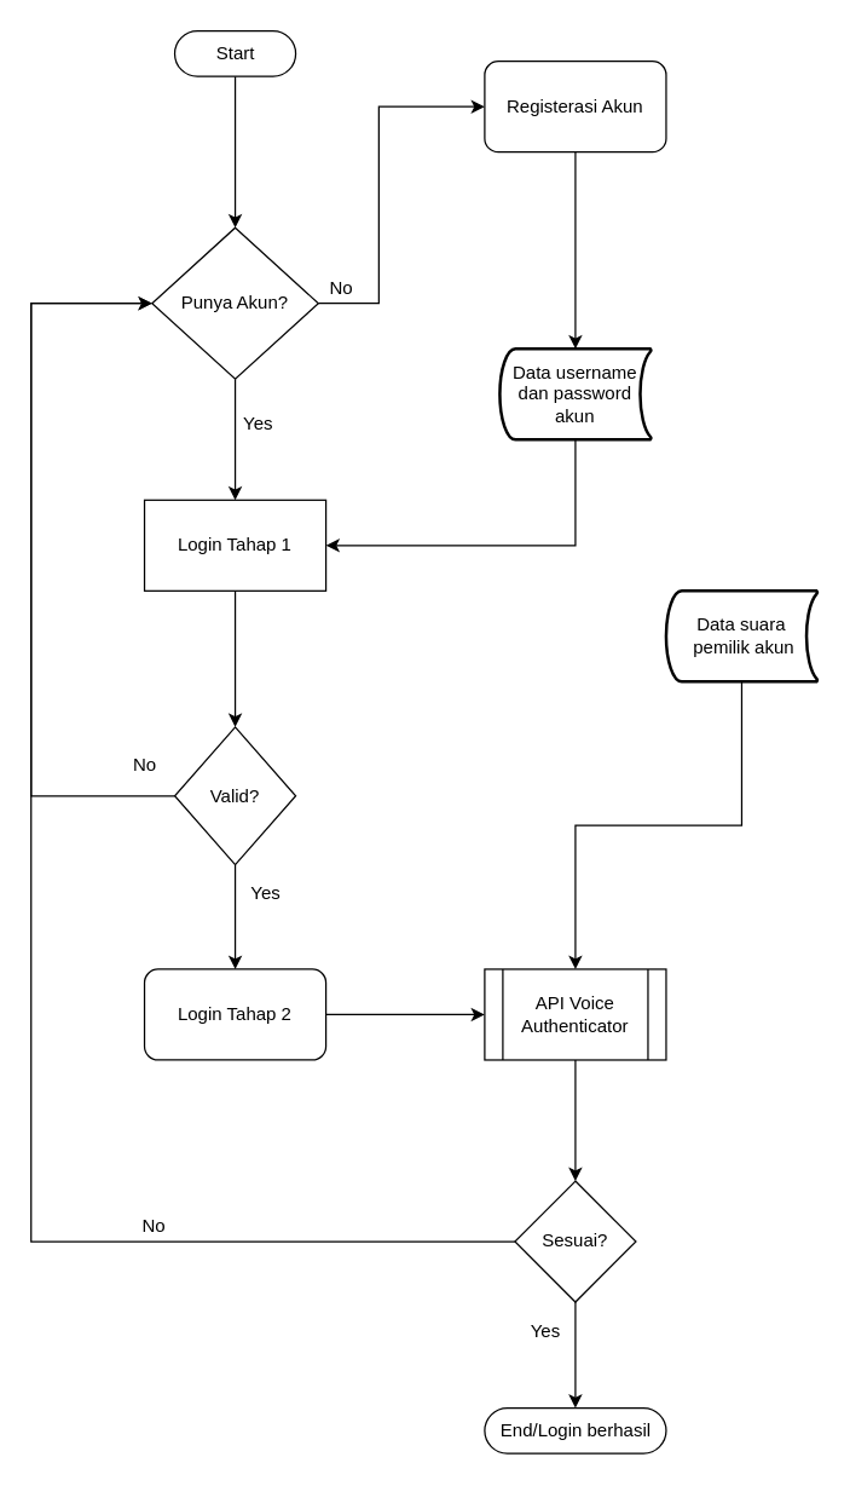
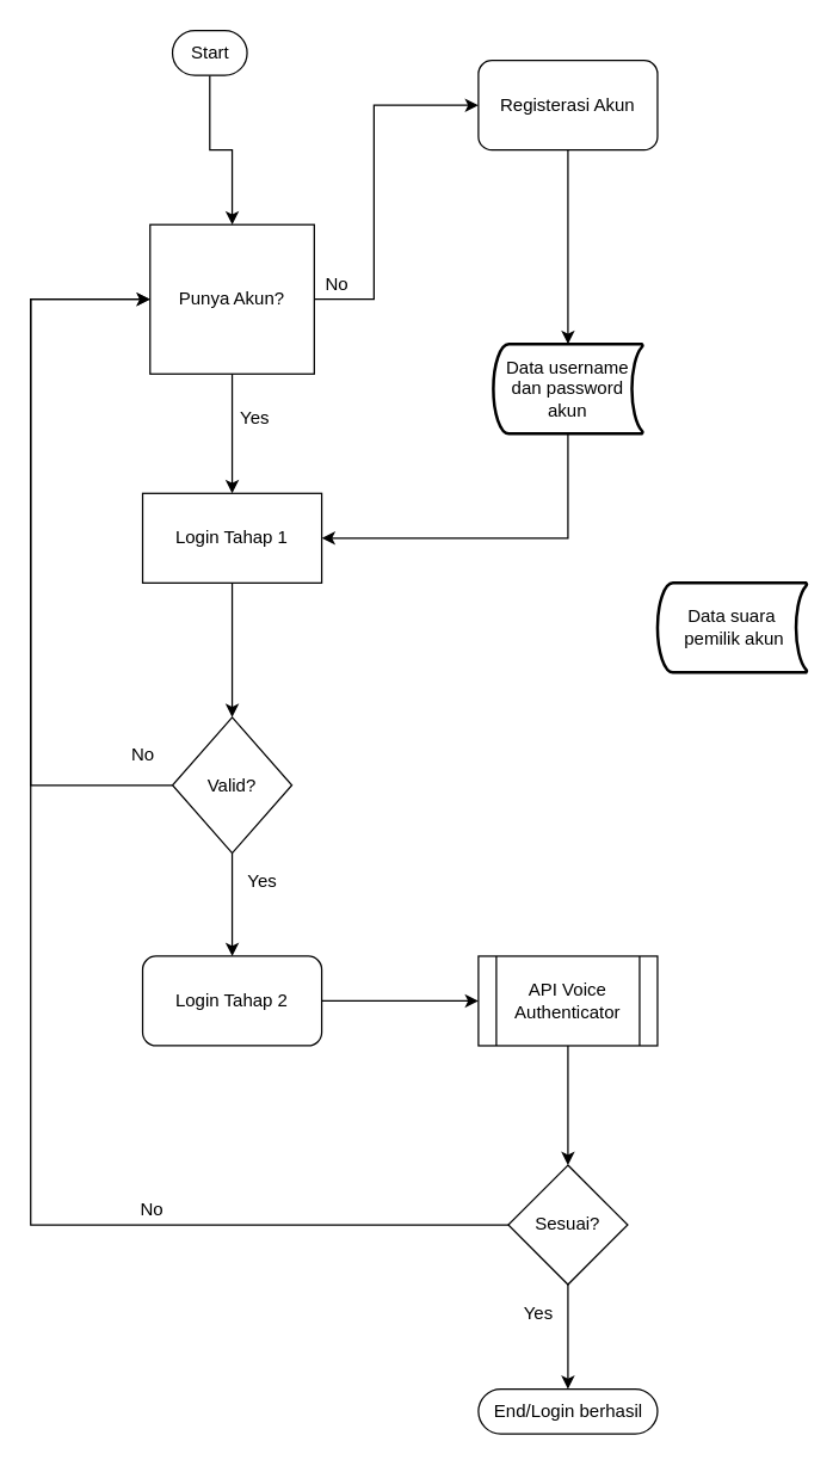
- <mxCell id="3" value="Start" style="html=1;dashed=0;whitespace=wrap;shape=mxgraph.dfd.start" parent="1" vertex="1"><mxGeometry x="115" y="20" width="80" height="30" as="geometry" /></mxCell>
+ <mxCell id="3" value="Start" style="html=1;dashed=0;whitespace=wrap;shape=mxgraph.dfd.start" parent="1" vertex="1"><mxGeometry x="115" y="20" width="50" height="30" as="geometry" /></mxCell>
- <mxCell id="6" value="Punya Akun?" style="rhombus;whiteSpace=wrap;html=1;" parent="1" vertex="1"><mxGeometry x="100" y="150" width="110" height="100" as="geometry" /></mxCell>
+ <mxCell id="6" value="Punya Akun?" style="whiteSpace=wrap;html=1;rounded=0;" parent="1" vertex="1"><mxGeometry x="100" y="150" width="110" height="100" as="geometry" /></mxCell>
- <mxCell id="17" style="edgeStyle=orthogonalEdgeStyle;rounded=0;orthogonalLoop=1;jettySize=auto;html=1;entryX=0.5;entryY=0;entryDx=0;entryDy=0;" parent="1" source="18" target="25" edge="1"><mxGeometry relative="1" as="geometry" /></mxCell>
